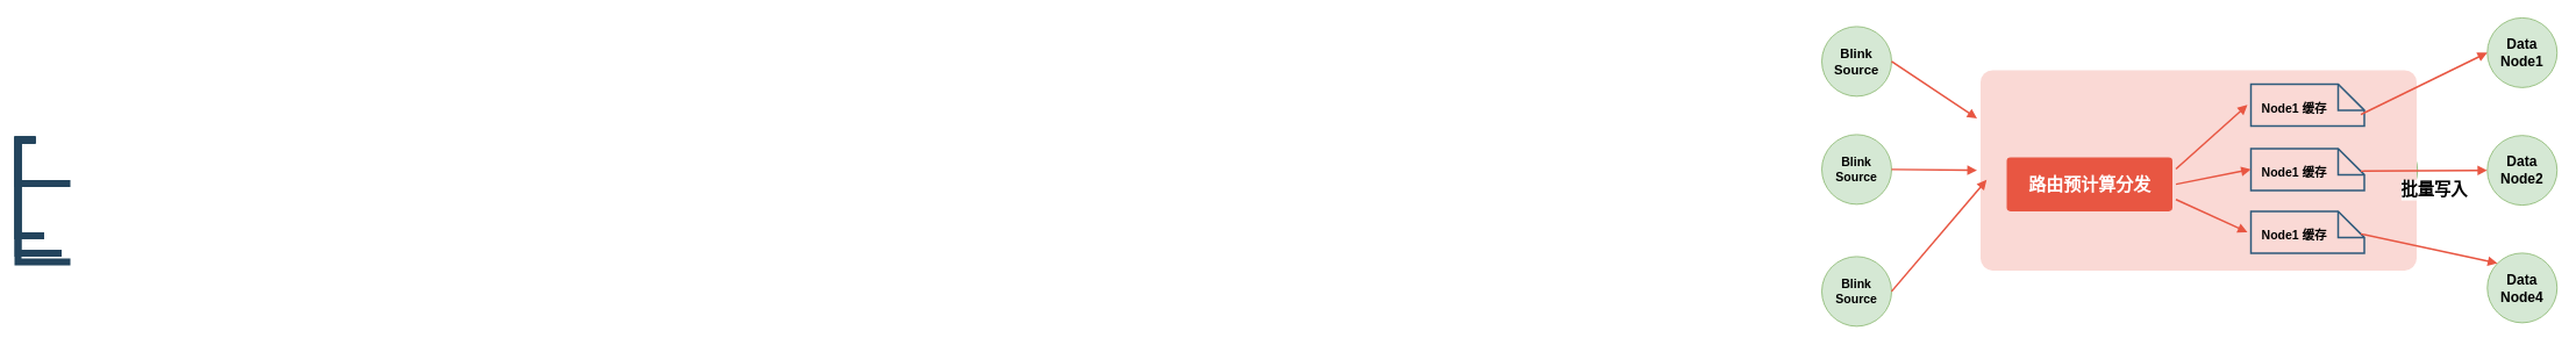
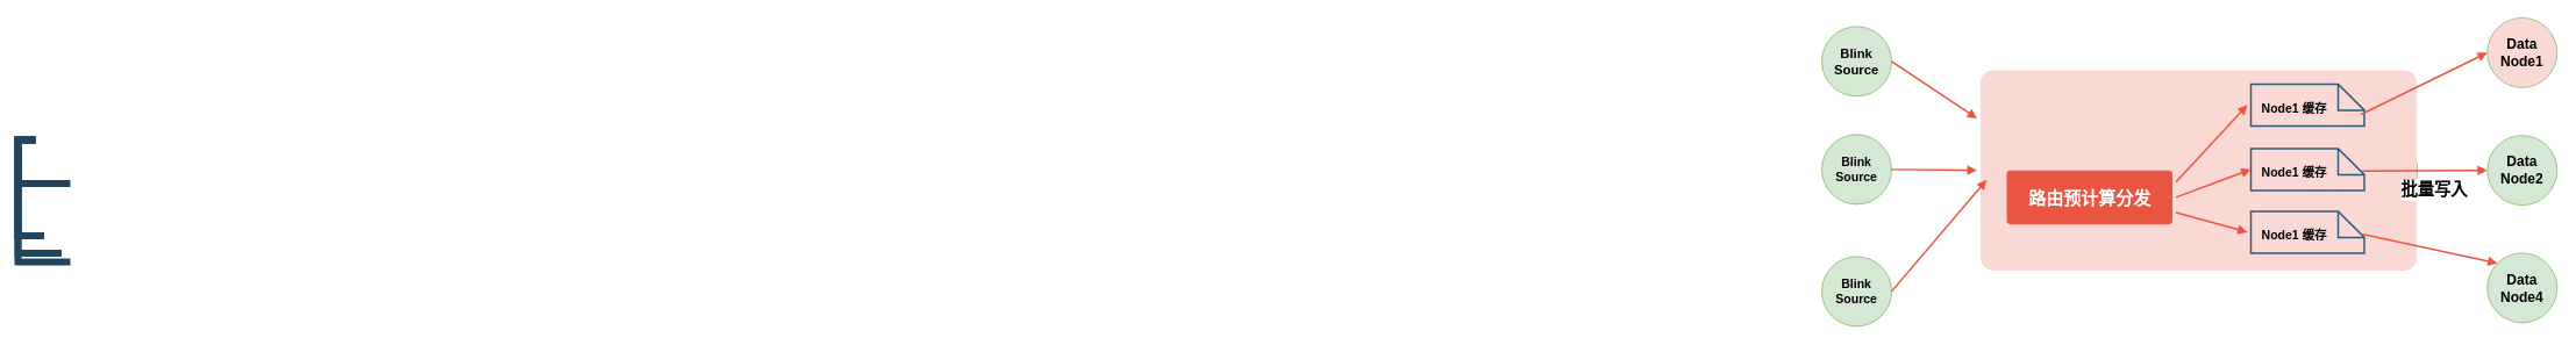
- <mxCell id="7" value="&lt;font style=&quot;font-size: 16px&quot;&gt;&lt;b&gt;Data Node1&lt;/b&gt;&lt;/font&gt;" style="ellipse;whiteSpace=wrap;html=1;aspect=fixed;fillColor=#d5e8d4;strokeColor=#82b366;" vertex="1" parent="1"><mxGeometry x="2851" y="20" width="80" height="80" as="geometry" /></mxCell>
+ <mxCell id="7" value="&lt;font style=&quot;font-size: 16px&quot;&gt;&lt;b&gt;Data Node1&lt;/b&gt;&lt;/font&gt;" style="ellipse;whiteSpace=wrap;html=1;aspect=fixed;fillColor=#fad9d5;strokeColor=#82b366;" vertex="1" parent="1"><mxGeometry x="2851" y="20" width="80" height="80" as="geometry" /></mxCell>
- <mxCell id="15" value="&lt;b&gt;&lt;font style=&quot;font-size: 20px&quot;&gt;路由预计算分发&lt;/font&gt;&lt;/b&gt;" style="rounded=1;fillColor=#e85642;strokeWidth=2;html=1;strokeColor=none;fontColor=#FFFFFF;fontSize=16;arcSize=7;perimeterSpacing=4;" vertex="1" parent="1"><mxGeometry x="2300" y="180" width="190" height="62" as="geometry" /></mxCell>
+ <mxCell id="15" value="&lt;b&gt;&lt;font style=&quot;font-size: 20px&quot;&gt;路由预计算分发&lt;/font&gt;&lt;/b&gt;" style="rounded=1;fillColor=#e85642;strokeWidth=2;html=1;strokeColor=none;fontColor=#FFFFFF;fontSize=16;arcSize=7;perimeterSpacing=4;" vertex="1" parent="1"><mxGeometry x="2300" y="195" width="190" height="62" as="geometry" /></mxCell>
